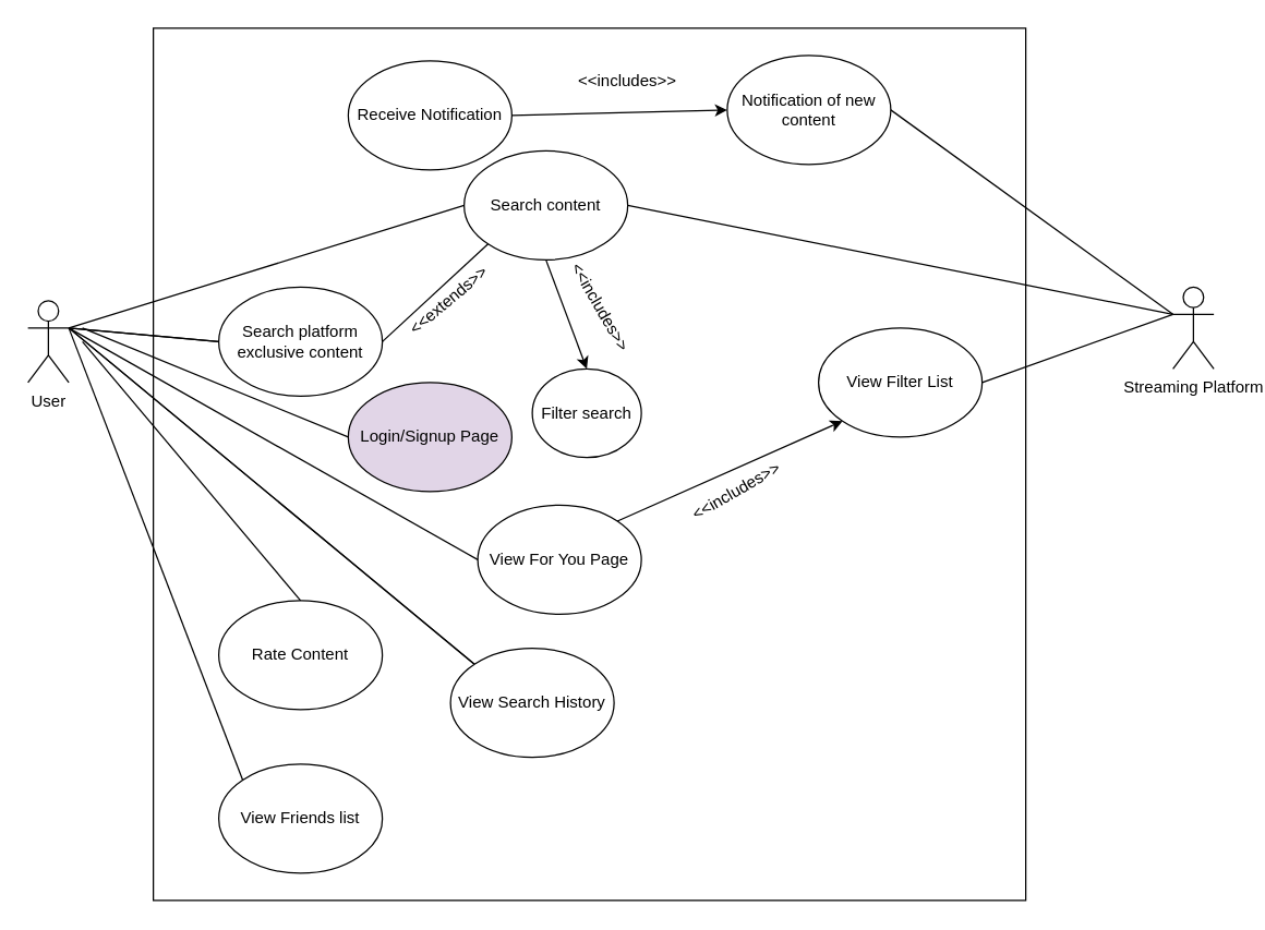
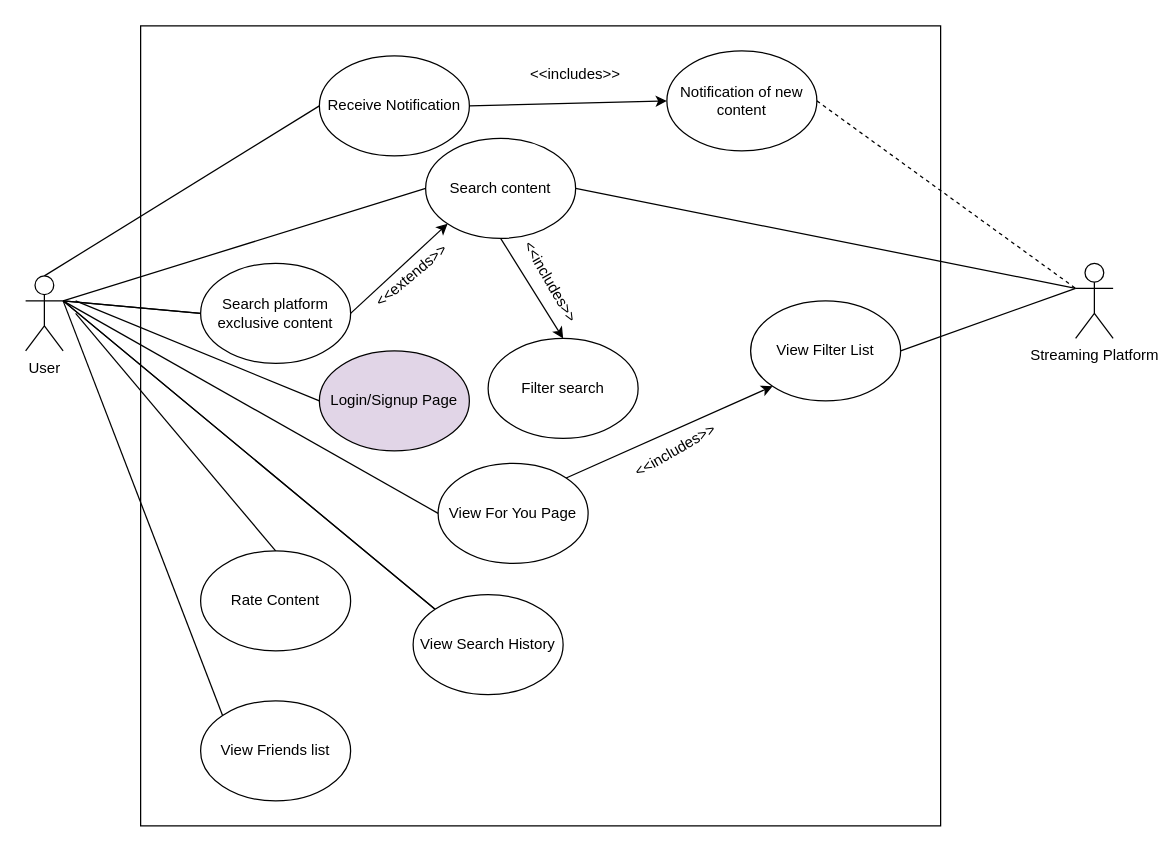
+ <mxCell id="13" value="" style="endArrow=none;html=1;rounded=0;entryX=0;entryY=0.5;entryDx=0;entryDy=0;exitX=0.5;exitY=0;exitDx=0;exitDy=0;exitPerimeter=0;" parent="1" source="3" target="10" edge="1"><mxGeometry width="50" height="50" relative="1" as="geometry"><mxPoint x="350" y="280" as="sourcePoint" /><mxPoint x="400" y="230" as="targetPoint" /></mxGeometry></mxCell>
- <mxCell id="9" value="" style="endArrow=none;html=1;rounded=0;entryX=0;entryY=0.333;entryDx=0;entryDy=0;entryPerimeter=0;exitX=1;exitY=0.5;exitDx=0;exitDy=0;" parent="1" source="8" target="4" edge="1"><mxGeometry width="50" height="50" relative="1" as="geometry"><mxPoint x="350" y="280" as="sourcePoint" /><mxPoint x="400" y="230" as="targetPoint" /></mxGeometry></mxCell>
+ <mxCell id="9" value="" style="endArrow=none;html=1;rounded=0;entryX=0;entryY=0.333;entryDx=0;entryDy=0;entryPerimeter=0;exitX=1;exitY=0.5;exitDx=0;exitDy=0;dashed=1;" parent="1" source="8" target="4" edge="1"><mxGeometry width="50" height="50" relative="1" as="geometry"><mxPoint x="350" y="280" as="sourcePoint" /><mxPoint x="400" y="230" as="targetPoint" /></mxGeometry></mxCell>
- <mxCell id="21" value="" style="endArrow=none;html=1;rounded=0;exitX=1;exitY=0.5;exitDx=0;exitDy=0;entryX=0;entryY=1;entryDx=0;entryDy=0;" parent="1" source="31" target="5" edge="1"><mxGeometry width="50" height="50" relative="1" as="geometry"><mxPoint x="350" y="340" as="sourcePoint" /><mxPoint x="360" y="300" as="targetPoint" /></mxGeometry></mxCell>
+ <mxCell id="21" value="" style="endArrow=classic;html=1;rounded=0;exitX=1;exitY=0.5;exitDx=0;exitDy=0;entryX=0;entryY=1;entryDx=0;entryDy=0;" parent="1" source="31" target="5" edge="1"><mxGeometry width="50" height="50" relative="1" as="geometry"><mxPoint x="350" y="340" as="sourcePoint" /><mxPoint x="360" y="300" as="targetPoint" /></mxGeometry></mxCell>
- <mxCell id="20" value="Filter search" style="ellipse;whiteSpace=wrap;html=1;" parent="1" vertex="1"><mxGeometry x="390" y="270" width="80" height="65" as="geometry" /></mxCell>
+ <mxCell id="20" value="Filter search" style="ellipse;whiteSpace=wrap;html=1;" parent="1" vertex="1"><mxGeometry x="390" y="270" width="120" height="80" as="geometry" /></mxCell>
